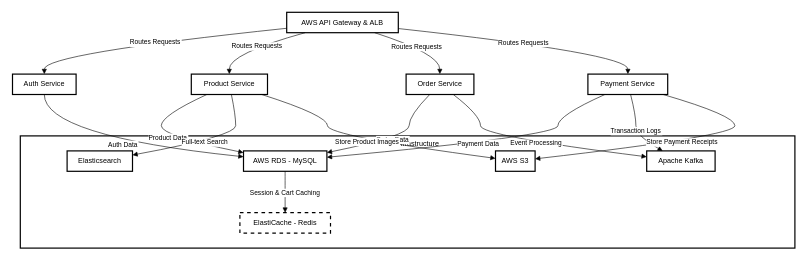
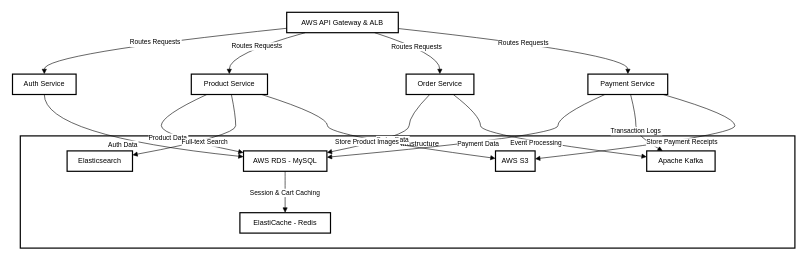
- <mxCell id="6" value="ElastiCache - Redis" style="whiteSpace=wrap;strokeWidth=2;dashed=1;" vertex="1" parent="1"><mxGeometry x="399" y="354" width="151" height="34" as="geometry" /></mxCell>
+ <mxCell id="6" value="ElastiCache - Redis" style="whiteSpace=wrap;strokeWidth=2;" vertex="1" parent="1"><mxGeometry x="399" y="354" width="151" height="34" as="geometry" /></mxCell>
